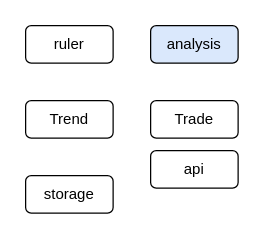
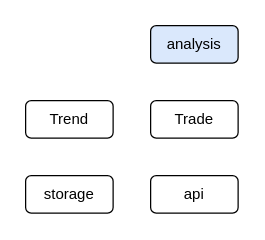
- <mxCell id="6" value="ruler" style="rounded=1;whiteSpace=wrap;html=1;" vertex="1" parent="1"><mxGeometry x="20" y="20" width="70" height="30" as="geometry" /></mxCell>
- <mxCell id="3" value="api" style="rounded=1;whiteSpace=wrap;html=1;" vertex="1" parent="1"><mxGeometry x="120" y="120" width="70" height="30" as="geometry" /></mxCell>
+ <mxCell id="3" value="api" style="rounded=1;whiteSpace=wrap;html=1;" vertex="1" parent="1"><mxGeometry x="120" y="140" width="70" height="30" as="geometry" /></mxCell>
